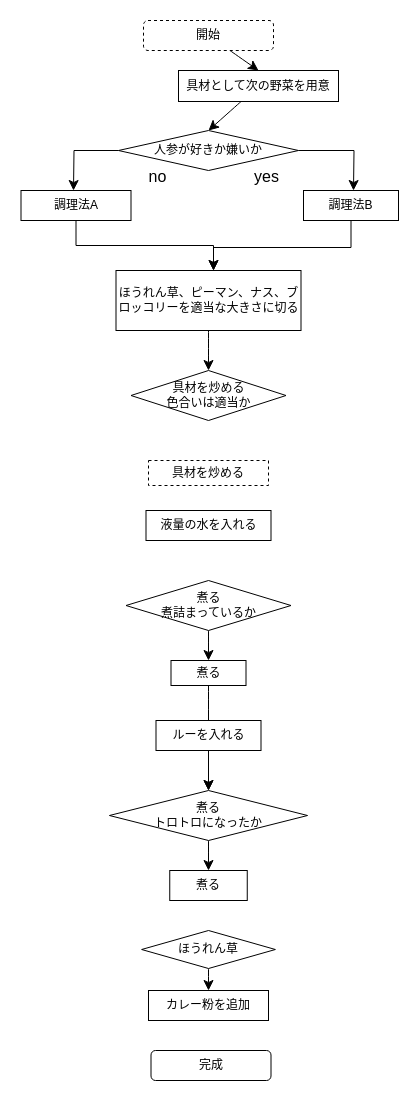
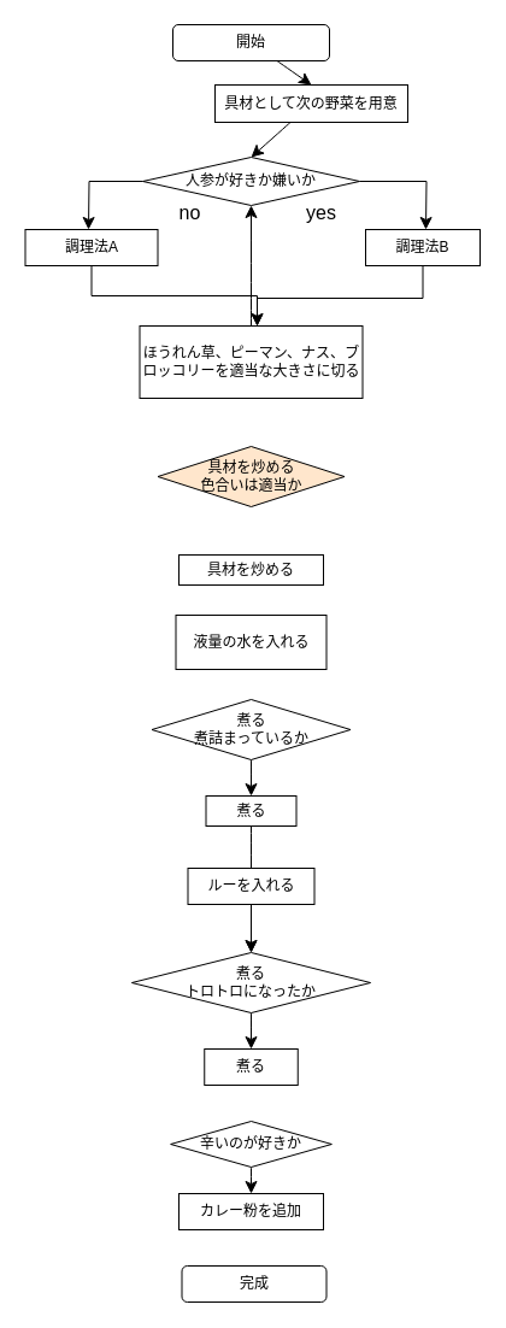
- <mxCell id="3" value="&lt;font style=&quot;vertical-align: inherit;&quot;&gt;&lt;font style=&quot;vertical-align: inherit;&quot;&gt;開始&lt;/font&gt;&lt;/font&gt;" style="rounded=1;whiteSpace=wrap;html=1;dashed=1;" vertex="1" parent="1"><mxGeometry x="143" y="20" width="130" height="30" as="geometry" /></mxCell>
+ <mxCell id="3" value="&lt;font style=&quot;vertical-align: inherit;&quot;&gt;&lt;font style=&quot;vertical-align: inherit;&quot;&gt;開始&lt;/font&gt;&lt;/font&gt;" style="rounded=1;whiteSpace=wrap;html=1;" vertex="1" parent="1"><mxGeometry x="143" y="20" width="130" height="30" as="geometry" /></mxCell>
- <mxCell id="13" value="" style="edgeStyle=none;curved=1;rounded=0;orthogonalLoop=1;jettySize=auto;html=1;fontSize=12;startSize=8;endSize=8;" edge="1" parent="1" source="14" target="15"><mxGeometry relative="1" as="geometry" /></mxCell>
+ <mxCell id="13" value="" style="edgeStyle=none;curved=1;rounded=0;orthogonalLoop=1;jettySize=auto;html=1;fontSize=12;startSize=8;endSize=8;" edge="1" parent="1" source="14" target="8"><mxGeometry relative="1" as="geometry" /></mxCell>
- <mxCell id="15" value="具材を炒める&lt;div&gt;色合いは適当か&lt;/div&gt;" style="rhombus;whiteSpace=wrap;html=1;rounded=0;" vertex="1" parent="1"><mxGeometry x="130.5" y="370" width="155" height="50" as="geometry" /></mxCell>
+ <mxCell id="15" value="具材を炒める&lt;div&gt;色合いは適当か&lt;/div&gt;" style="rhombus;whiteSpace=wrap;html=1;rounded=0;fillColor=#ffe6cc;" vertex="1" parent="1"><mxGeometry x="130.5" y="370" width="155" height="50" as="geometry" /></mxCell>
- <mxCell id="16" value="具材を炒める" style="whiteSpace=wrap;html=1;rounded=0;dashed=1;" vertex="1" parent="1"><mxGeometry x="148" y="460" width="120" height="25" as="geometry" /></mxCell>
+ <mxCell id="16" value="具材を炒める" style="whiteSpace=wrap;html=1;rounded=0;" vertex="1" parent="1"><mxGeometry x="148" y="460" width="120" height="25" as="geometry" /></mxCell>
- <mxCell id="17" value="液量の水を入れる" style="whiteSpace=wrap;html=1;rounded=0;" vertex="1" parent="1"><mxGeometry x="145.5" y="510" width="125" height="30" as="geometry" /></mxCell>
+ <mxCell id="17" value="液量の水を入れる" style="whiteSpace=wrap;html=1;rounded=0;" vertex="1" parent="1"><mxGeometry x="145.5" y="510" width="125" height="45" as="geometry" /></mxCell>
- <mxCell id="29" value="ほうれん草" style="rhombus;whiteSpace=wrap;html=1;rounded=0;" vertex="1" parent="1"><mxGeometry x="141.13" y="930" width="133.75" height="38" as="geometry" /></mxCell>
+ <mxCell id="29" value="辛いのが好きか" style="rhombus;whiteSpace=wrap;html=1;rounded=0;" vertex="1" parent="1"><mxGeometry x="141.13" y="930" width="133.75" height="38" as="geometry" /></mxCell>
